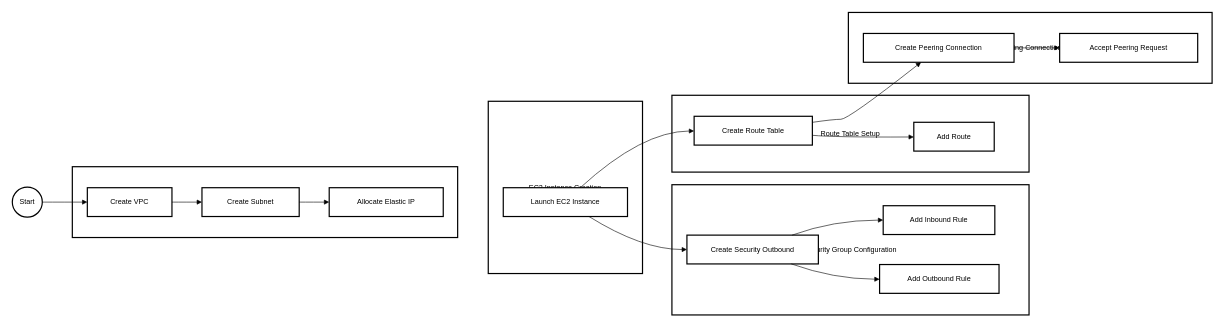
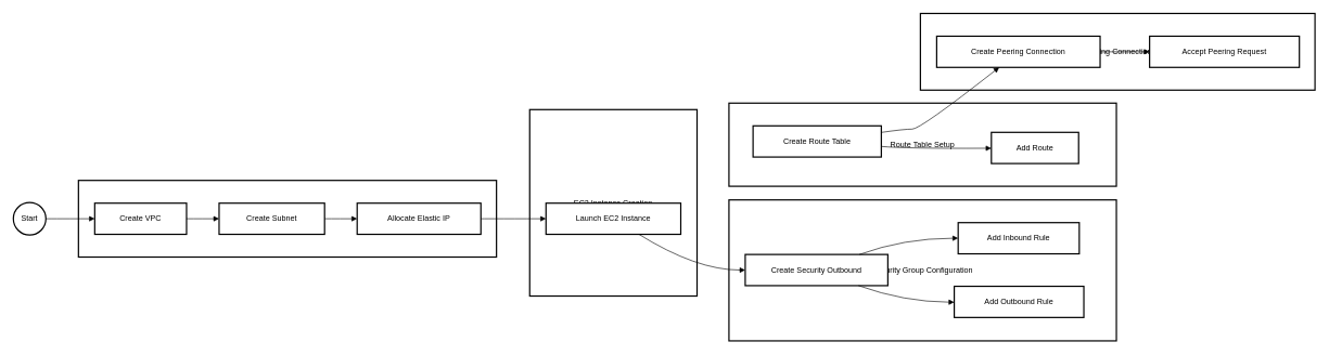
- <mxCell id="26" value="" style="curved=1;startArrow=none;endArrow=block;exitX=0.62;exitY=0;entryX=0;entryY=0.51;" edge="1" parent="1" source="11" target="15"><mxGeometry relative="1" as="geometry"><Array as="points"><mxPoint x="1069" y="218" /></Array></mxGeometry></mxCell>
+ <mxCell id="22" value="" style="curved=1;startArrow=none;endArrow=block;exitX=1;exitY=0.5;entryX=0;entryY=0.5;" edge="1" parent="1" source="10" target="11"><mxGeometry relative="1" as="geometry"><Array as="points" /></mxGeometry></mxCell>
